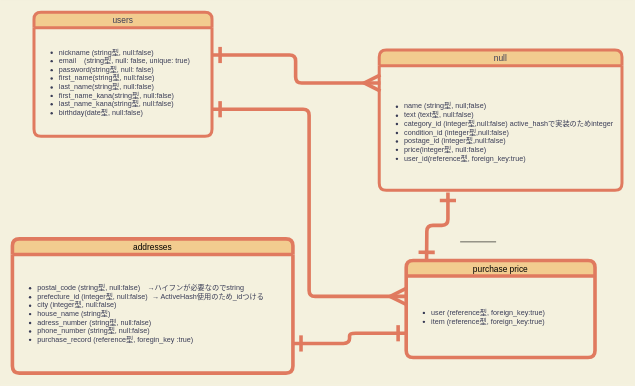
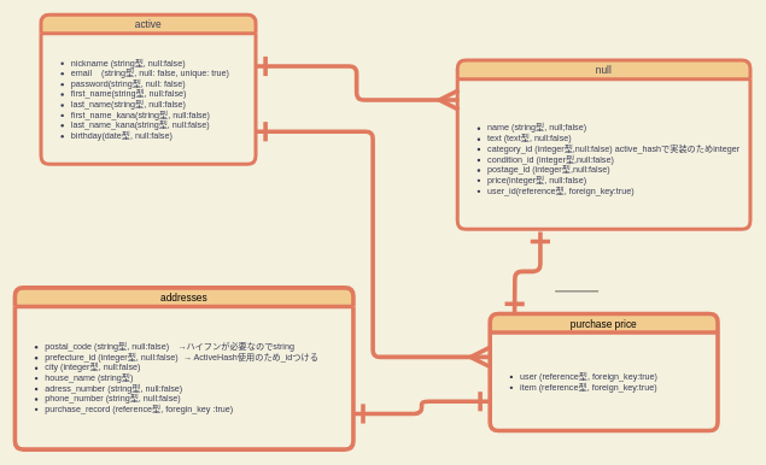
- <mxCell id="12" value="users" style="swimlane;fontStyle=0;childLayout=stackLayout;horizontal=1;startSize=26;horizontalStack=0;resizeParent=1;resizeParentMax=0;resizeLast=0;collapsible=1;marginBottom=0;align=center;fontSize=14;fillColor=#F2CC8F;strokeColor=#E07A5F;fontColor=#393C56;strokeWidth=5;rounded=1;verticalAlign=middle;" parent="1" vertex="1"><mxGeometry x="56" y="20" width="297" height="207" as="geometry" /></mxCell>
+ <mxCell id="12" value="active" style="swimlane;fontStyle=0;childLayout=stackLayout;horizontal=1;startSize=26;horizontalStack=0;resizeParent=1;resizeParentMax=0;resizeLast=0;collapsible=1;marginBottom=0;align=center;fontSize=14;fillColor=#F2CC8F;strokeColor=#E07A5F;fontColor=#393C56;strokeWidth=5;rounded=1;verticalAlign=middle;" parent="1" vertex="1"><mxGeometry x="56" y="20" width="297" height="207" as="geometry" /></mxCell>
